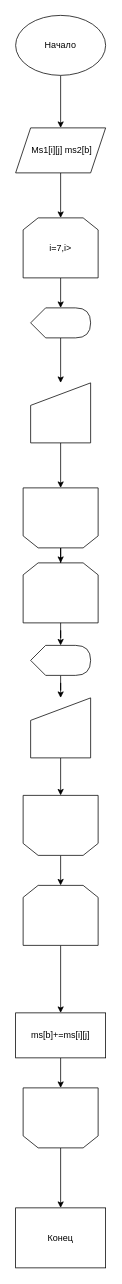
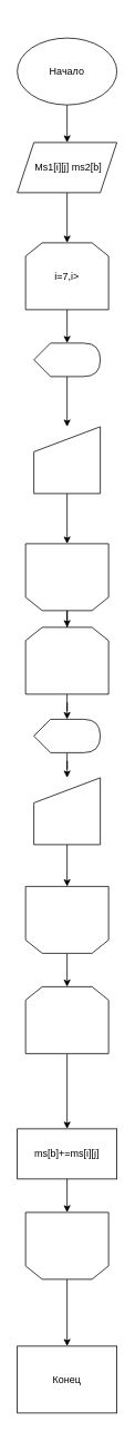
- <mxCell id="3" value="Начало" style="ellipse;whiteSpace=wrap;html=1;" parent="1" vertex="1"><mxGeometry x="20" width="120" height="80" as="geometry" y="20" /></mxCell>
+ <mxCell id="3" value="Начало" style="ellipse;whiteSpace=wrap;html=1;" parent="1" vertex="1"><mxGeometry x="20" y="45" width="120" height="80" as="geometry" /></mxCell>
